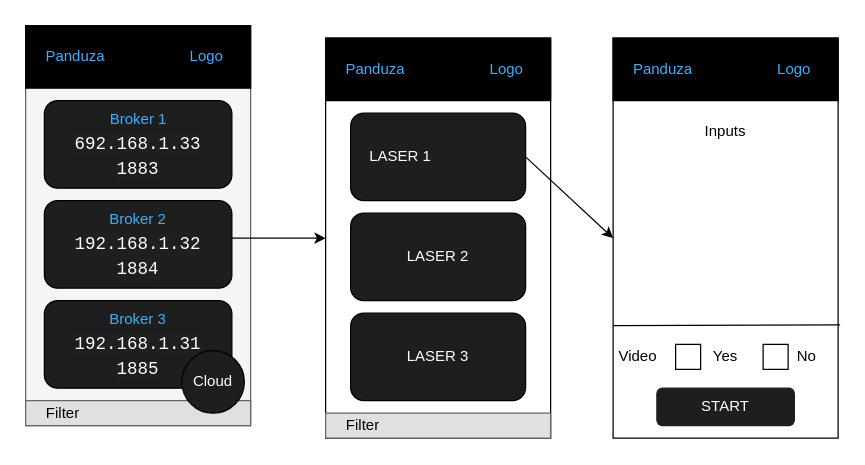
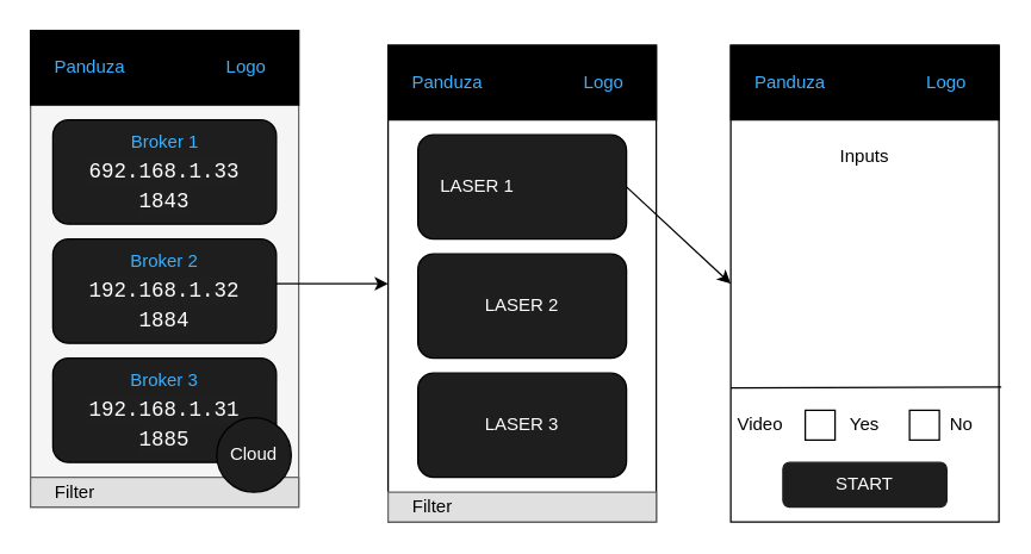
- <mxCell id="13" value="&lt;div style=&quot;background-color: rgb(31, 31, 31); font-family: Consolas, &amp;quot;Courier New&amp;quot;, monospace; font-size: 14px; line-height: 19px;&quot;&gt;&lt;div style=&quot;line-height: 19px;&quot;&gt;&lt;span style=&quot;&quot;&gt;1883&lt;/span&gt;&lt;/div&gt;&lt;/div&gt;" style="text;html=1;align=center;verticalAlign=middle;whiteSpace=wrap;rounded=0;fontColor=#FFFFFF;" parent="9" vertex="1"><mxGeometry x="25" y="40" width="100" height="30" as="geometry" /></mxCell>
+ <mxCell id="13" value="&lt;div style=&quot;background-color: rgb(31, 31, 31); font-family: Consolas, &amp;quot;Courier New&amp;quot;, monospace; font-size: 14px; line-height: 19px;&quot;&gt;&lt;div style=&quot;line-height: 19px;&quot;&gt;&lt;span style=&quot;&quot;&gt;1843&lt;/span&gt;&lt;/div&gt;&lt;/div&gt;" style="text;html=1;align=center;verticalAlign=middle;whiteSpace=wrap;rounded=0;fontColor=#FFFFFF;" parent="9" vertex="1"><mxGeometry x="25" y="40" width="100" height="30" as="geometry" /></mxCell>
